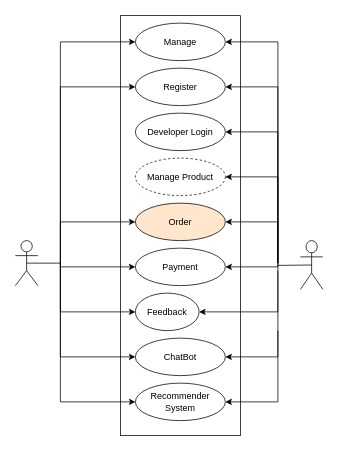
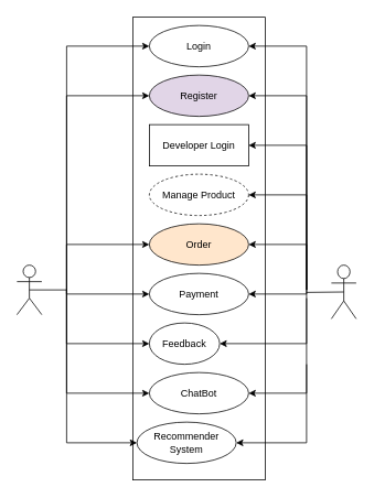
- <mxCell id="3" value="Manage" style="ellipse;whiteSpace=wrap;html=1;rounded=0;labelBackgroundColor=none;" vertex="1" parent="1"><mxGeometry x="180" width="120" height="50" as="geometry" y="30" /></mxCell>
+ <mxCell id="3" value="Login" style="ellipse;whiteSpace=wrap;html=1;rounded=0;labelBackgroundColor=none;" vertex="1" parent="1"><mxGeometry x="180" width="120" height="50" as="geometry" y="30" /></mxCell>
- <mxCell id="4" value="Register" style="ellipse;whiteSpace=wrap;html=1;rounded=0;labelBackgroundColor=none;" vertex="1" parent="1"><mxGeometry x="180" y="90" width="120" height="50" as="geometry" /></mxCell>
+ <mxCell id="4" value="Register" style="ellipse;whiteSpace=wrap;html=1;rounded=0;labelBackgroundColor=none;fillColor=#e1d5e7;" vertex="1" parent="1"><mxGeometry x="180" y="90" width="120" height="50" as="geometry" /></mxCell>
- <mxCell id="5" value="Developer Login" style="ellipse;whiteSpace=wrap;html=1;rounded=0;labelBackgroundColor=none;" vertex="1" parent="1"><mxGeometry x="180" y="150" width="120" height="50" as="geometry" /></mxCell>
+ <mxCell id="5" value="Developer Login" style="whiteSpace=wrap;html=1;labelBackgroundColor=none;rounded=0;" vertex="1" parent="1"><mxGeometry x="180" y="150" width="120" height="50" as="geometry" /></mxCell>
- <mxCell id="11" value="Recommender&lt;div&gt;System&lt;/div&gt;" style="ellipse;whiteSpace=wrap;html=1;rounded=0;labelBackgroundColor=none;" vertex="1" parent="1"><mxGeometry x="180" y="510" width="120" height="50" as="geometry" /></mxCell>
+ <mxCell id="11" value="Recommender&lt;div&gt;System&lt;/div&gt;" style="ellipse;whiteSpace=wrap;html=1;rounded=0;labelBackgroundColor=none;" vertex="1" parent="1"><mxGeometry x="165" y="510" width="120" height="50" as="geometry" /></mxCell>
